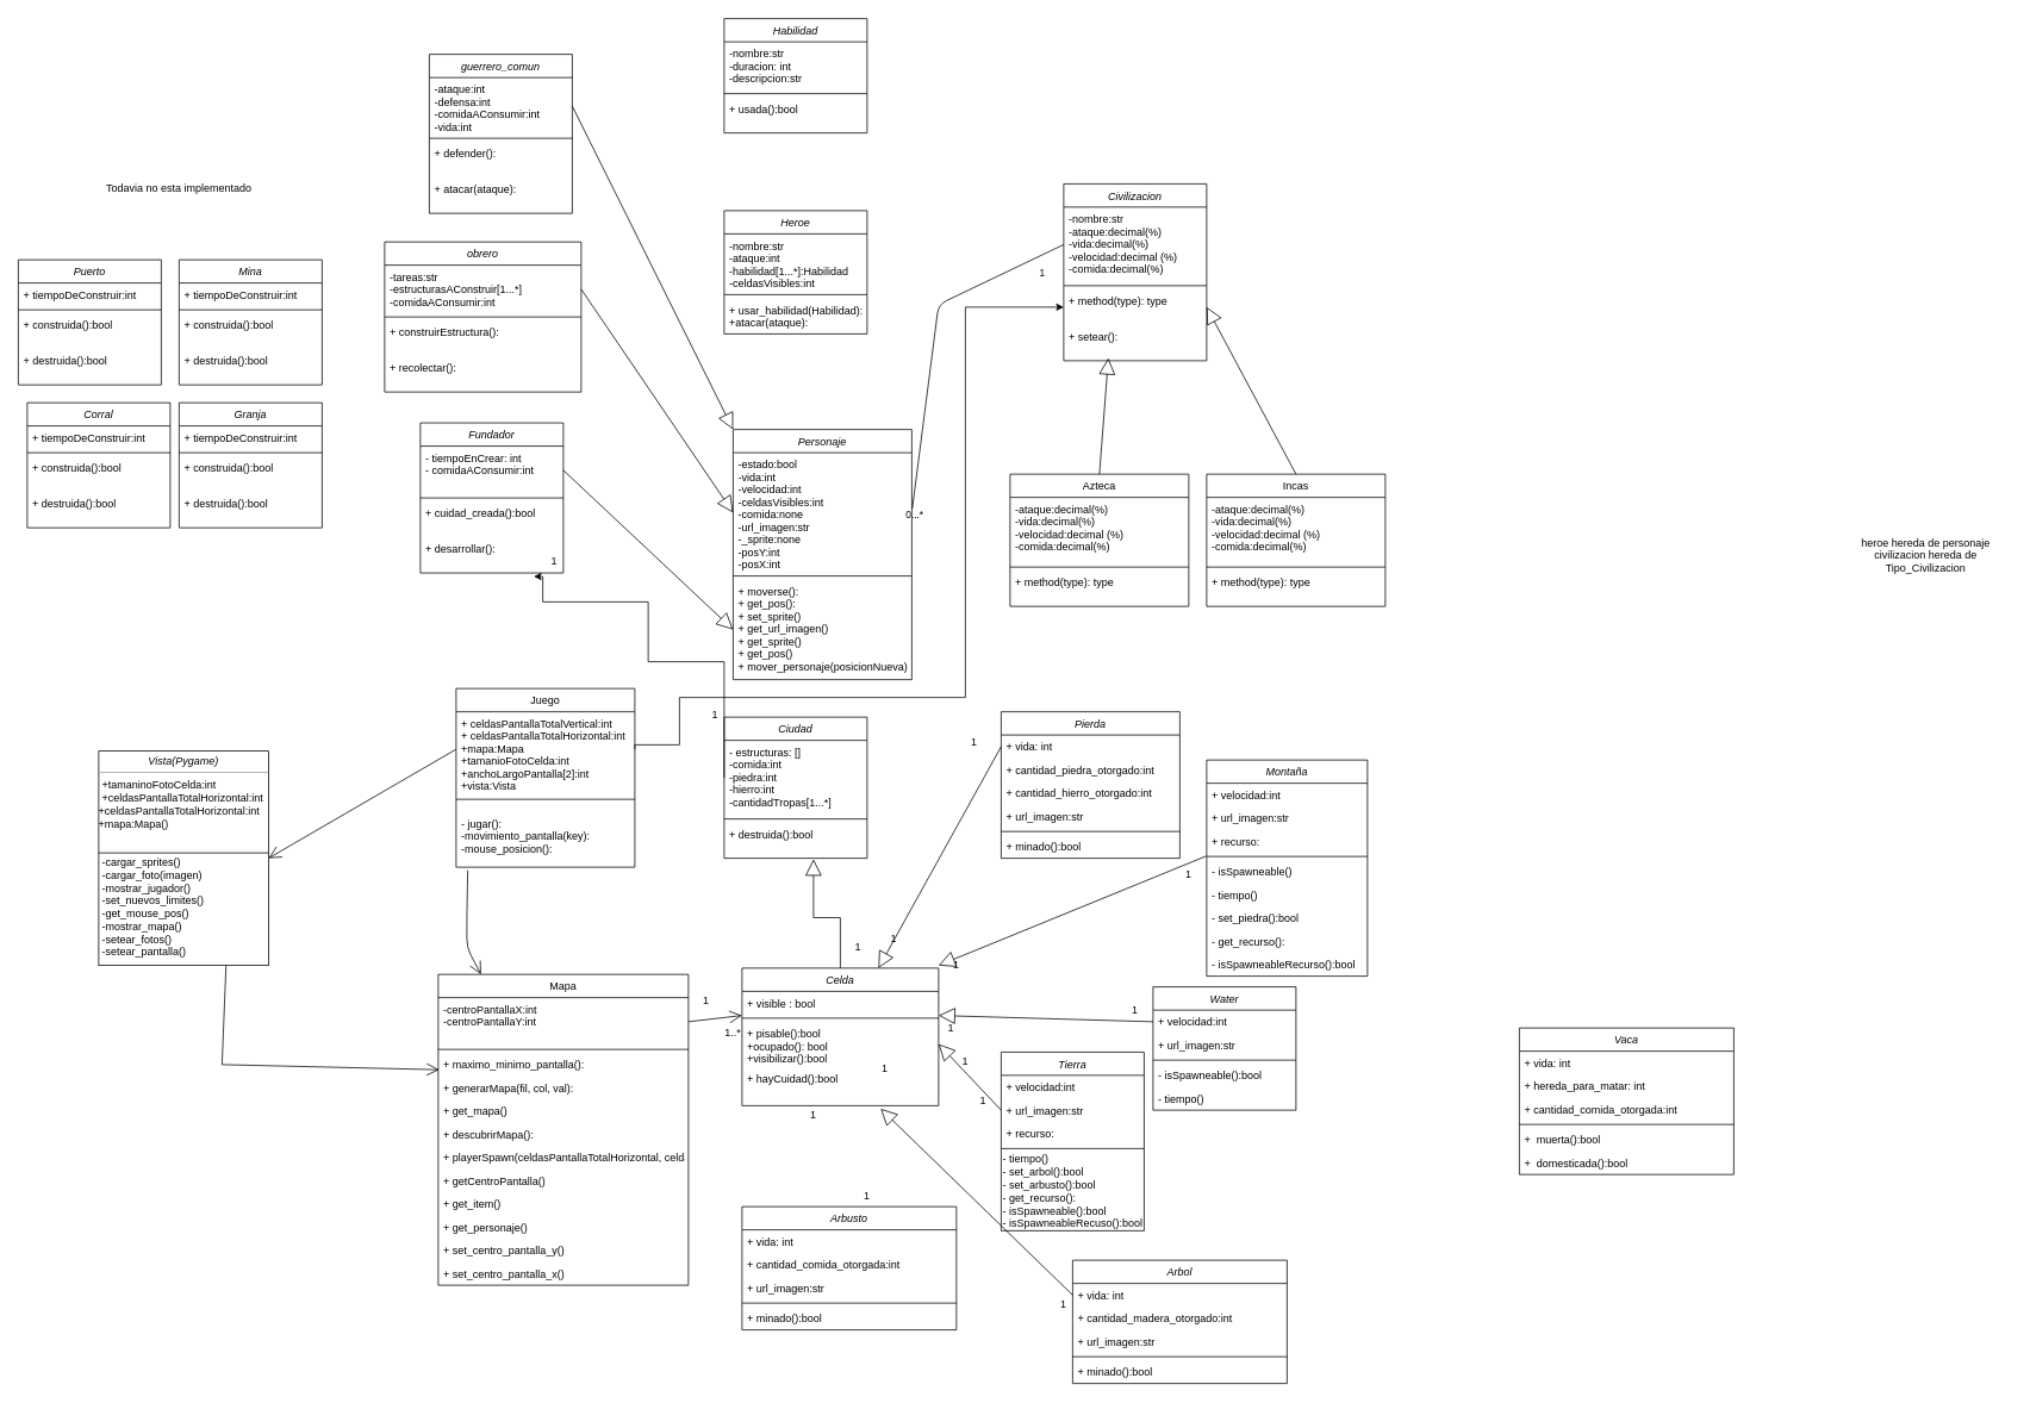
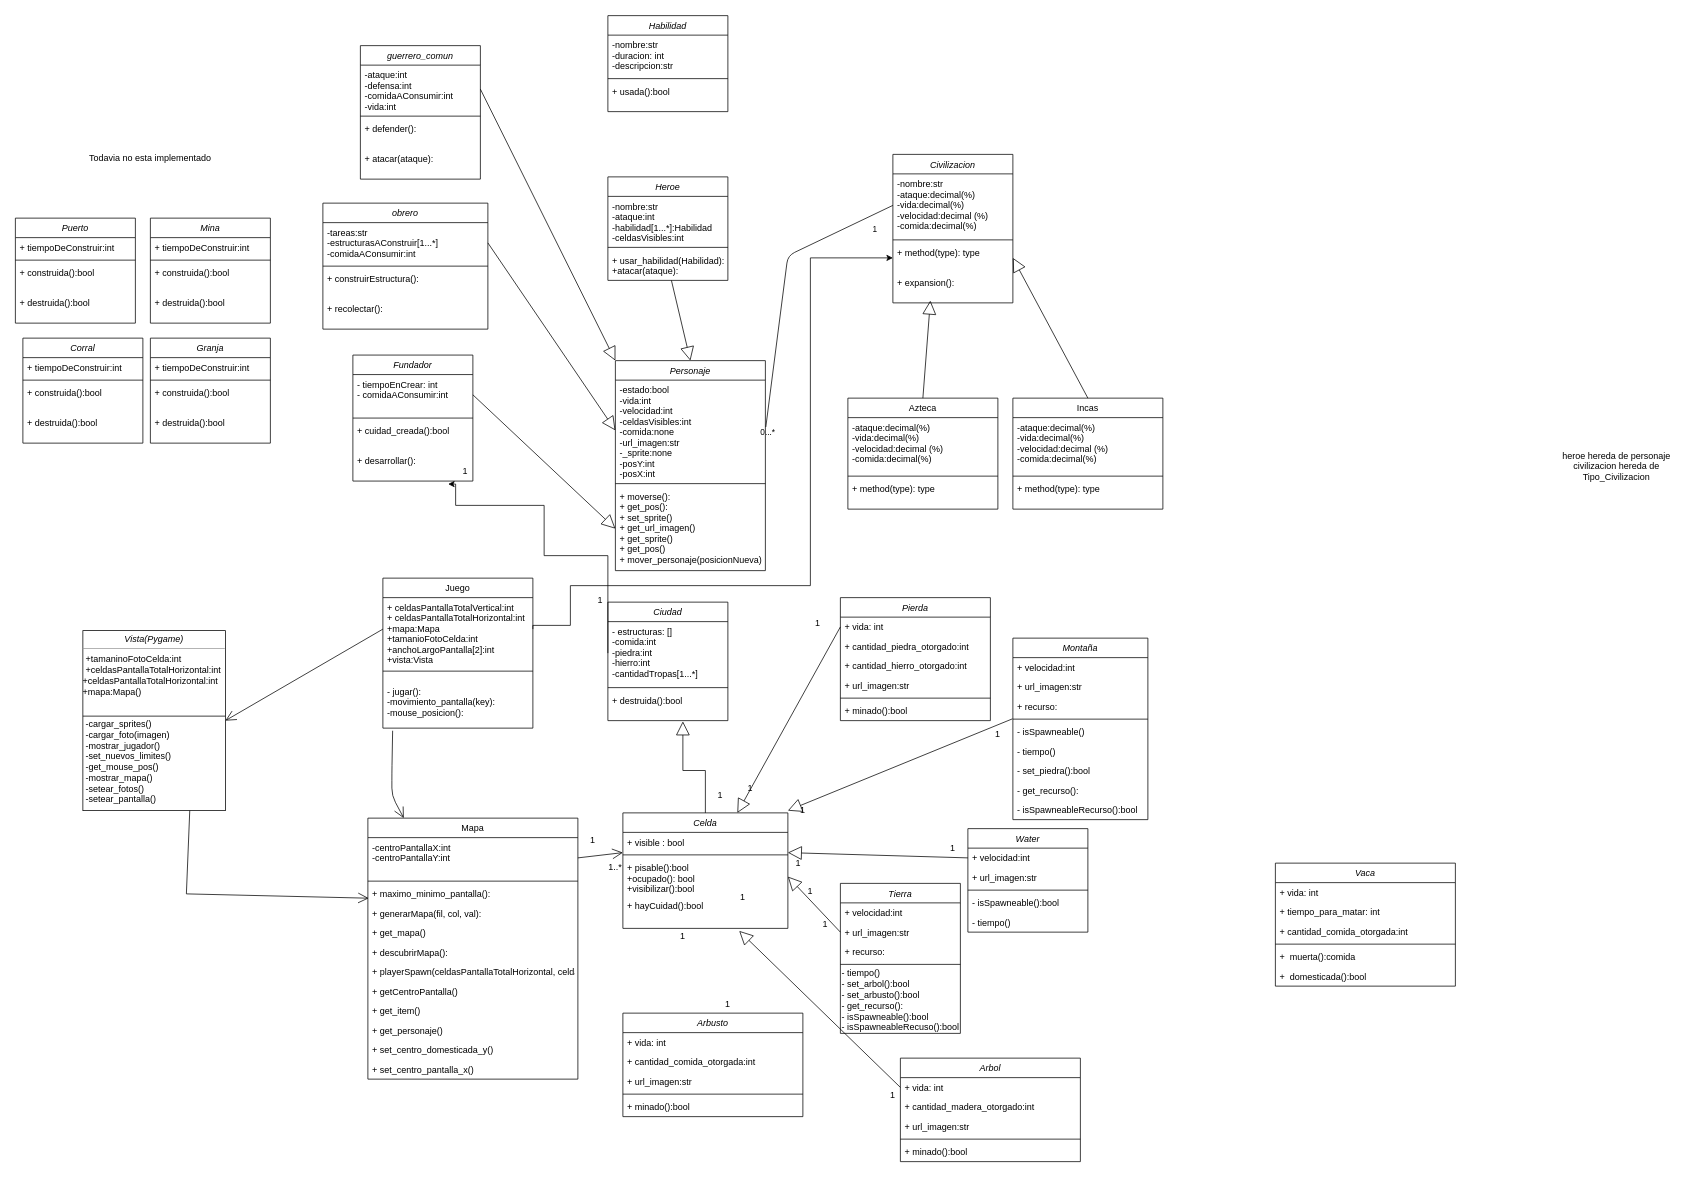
- <mxCell id="10" value="+ setear():" style="text;strokeColor=none;fillColor=none;align=left;verticalAlign=top;spacingLeft=4;spacingRight=4;overflow=hidden;rotatable=0;points=[[0,0.5],[1,0.5]];portConstraint=eastwest;" parent="6" vertex="1"><mxGeometry y="158" width="160" height="40" as="geometry" /></mxCell>
+ <mxCell id="10" value="+ expansion():" style="text;strokeColor=none;fillColor=none;align=left;verticalAlign=top;spacingLeft=4;spacingRight=4;overflow=hidden;rotatable=0;points=[[0,0.5],[1,0.5]];portConstraint=eastwest;" parent="6" vertex="1"><mxGeometry y="158" width="160" height="40" as="geometry" /></mxCell>
+ <mxCell id="33" value="" style="endArrow=block;endSize=16;endFill=0;html=1;entryX=0.5;entryY=0;entryDx=0;entryDy=0;" parent="1" source="18" target="151" edge="1"><mxGeometry x="-1" y="-162" width="160" relative="1" as="geometry"><mxPoint x="890" y="380" as="sourcePoint" /><mxPoint x="1050" y="405.5" as="targetPoint" /><mxPoint x="-150" y="-102" as="offset" /></mxGeometry></mxCell>
- <mxCell id="98" value="+ hereda_para_matar: int&#10;" style="text;strokeColor=none;fillColor=none;align=left;verticalAlign=top;spacingLeft=4;spacingRight=4;overflow=hidden;rotatable=0;points=[[0,0.5],[1,0.5]];portConstraint=eastwest;" parent="96" vertex="1"><mxGeometry y="52" width="240" height="26" as="geometry" /></mxCell>
+ <mxCell id="98" value="+ tiempo_para_matar: int&#10;" style="text;strokeColor=none;fillColor=none;align=left;verticalAlign=top;spacingLeft=4;spacingRight=4;overflow=hidden;rotatable=0;points=[[0,0.5],[1,0.5]];portConstraint=eastwest;" parent="96" vertex="1"><mxGeometry y="52" width="240" height="26" as="geometry" /></mxCell>
- <mxCell id="101" value="+  muerta():bool" style="text;strokeColor=none;fillColor=none;align=left;verticalAlign=top;spacingLeft=4;spacingRight=4;overflow=hidden;rotatable=0;points=[[0,0.5],[1,0.5]];portConstraint=eastwest;" parent="96" vertex="1"><mxGeometry y="112" width="240" height="26" as="geometry" /></mxCell>
+ <mxCell id="101" value="+  muerta():comida" style="text;strokeColor=none;fillColor=none;align=left;verticalAlign=top;spacingLeft=4;spacingRight=4;overflow=hidden;rotatable=0;points=[[0,0.5],[1,0.5]];portConstraint=eastwest;" parent="96" vertex="1"><mxGeometry y="112" width="240" height="26" as="geometry" /></mxCell>
- <mxCell id="176" value="+ set_centro_pantalla_y()" style="text;strokeColor=none;fillColor=none;align=left;verticalAlign=top;spacingLeft=4;spacingRight=4;overflow=hidden;rotatable=0;points=[[0,0.5],[1,0.5]];portConstraint=eastwest;" vertex="1" parent="165"><mxGeometry y="296" width="280" height="26" as="geometry" /></mxCell>
+ <mxCell id="176" value="+ set_centro_domesticada_y()" style="text;strokeColor=none;fillColor=none;align=left;verticalAlign=top;spacingLeft=4;spacingRight=4;overflow=hidden;rotatable=0;points=[[0,0.5],[1,0.5]];portConstraint=eastwest;" vertex="1" parent="165"><mxGeometry y="296" width="280" height="26" as="geometry" /></mxCell>
